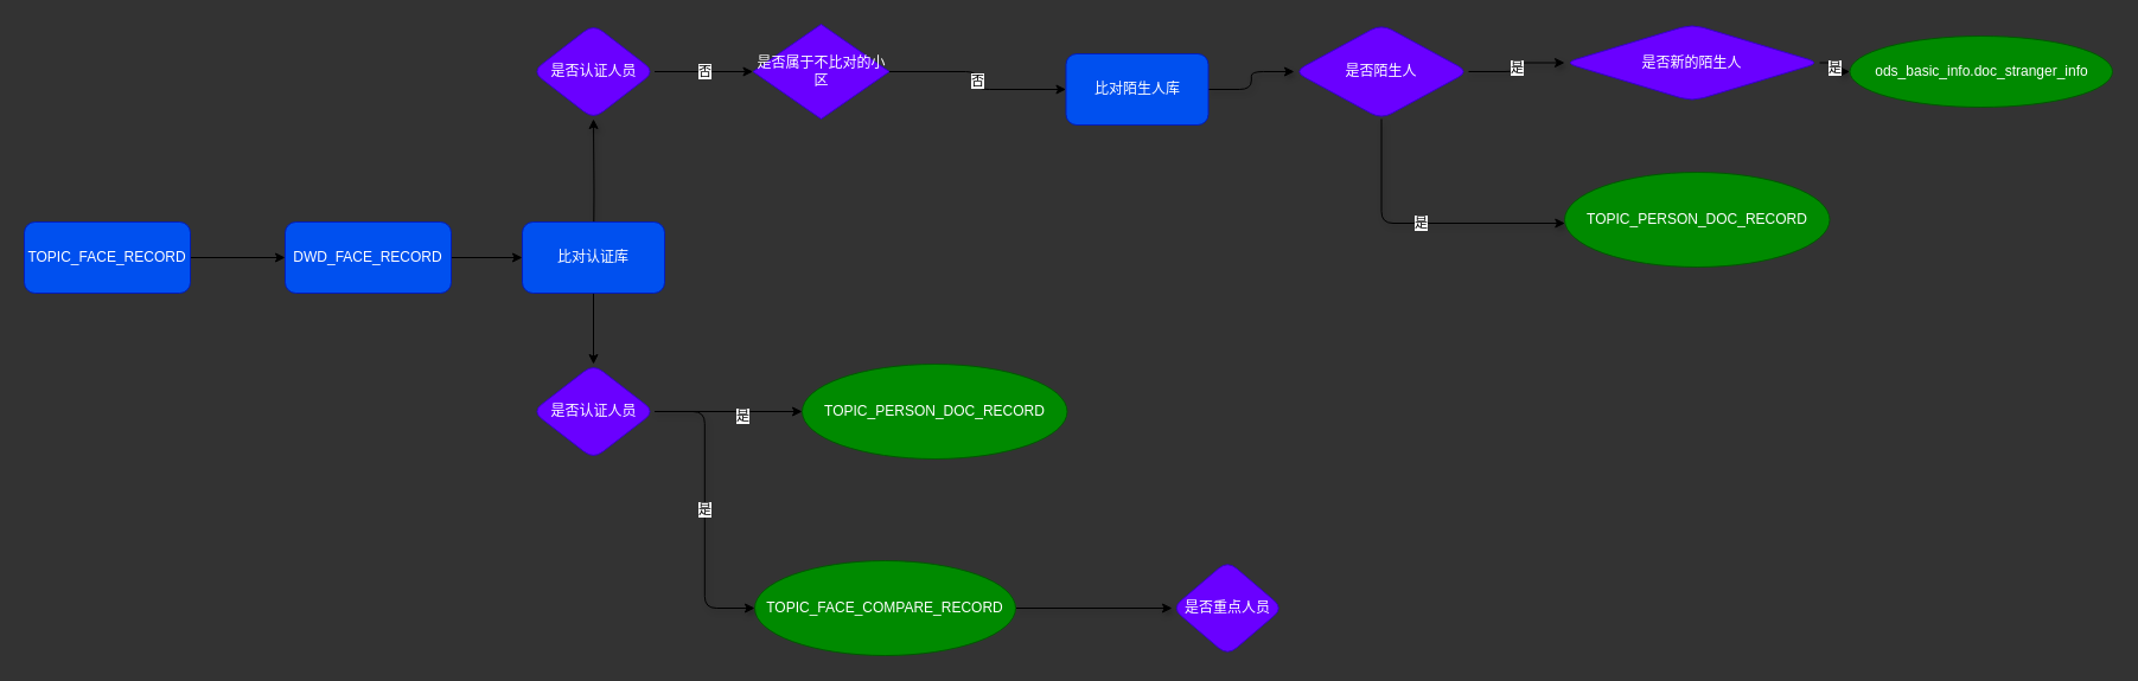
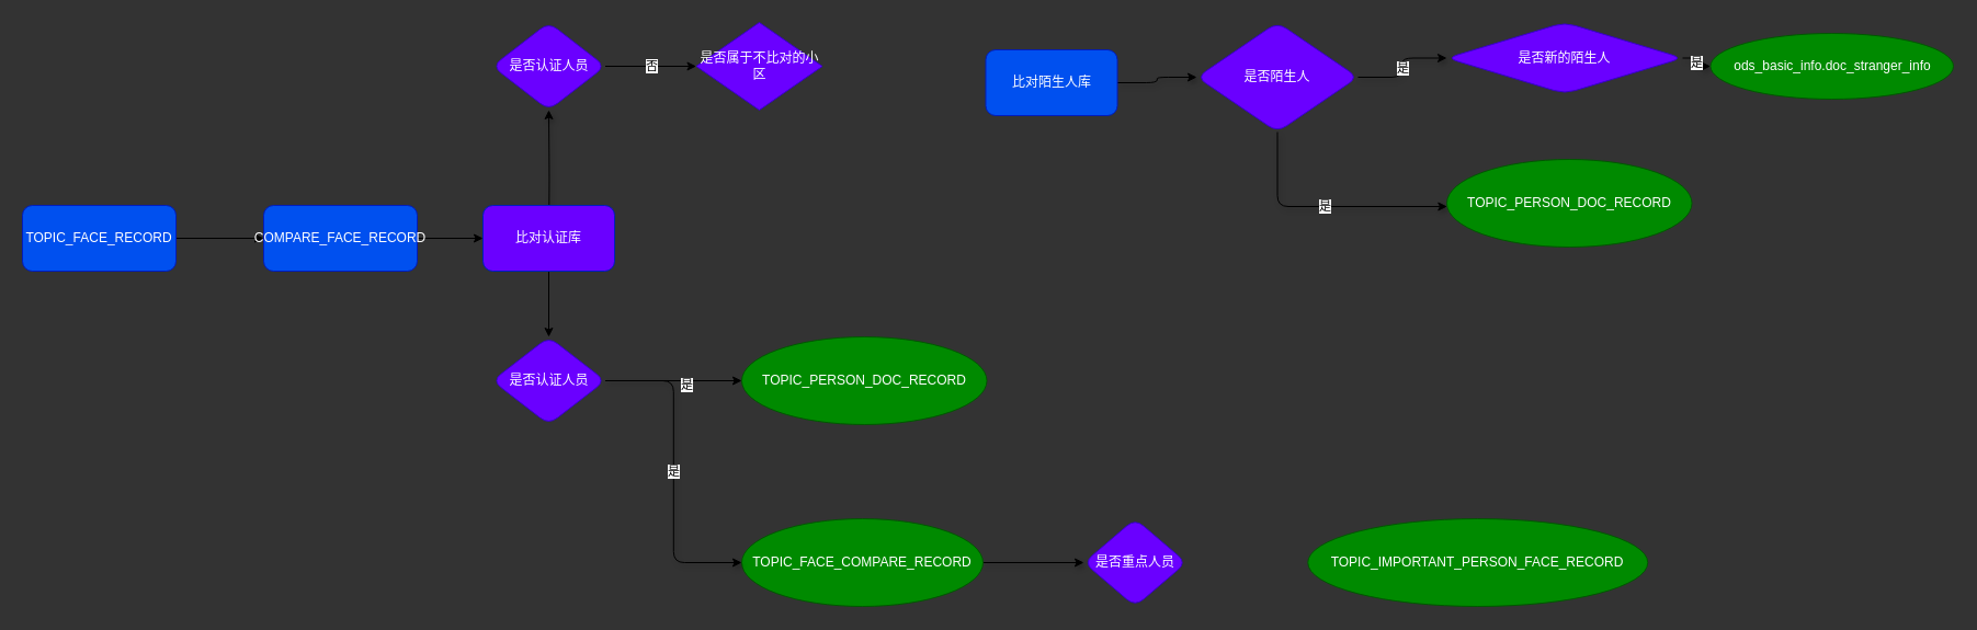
- <mxCell id="30" value="是否陌生人" style="rhombus;whiteSpace=wrap;html=1;fillColor=#6a00ff;strokeColor=#3700CC;fontColor=#ffffff;rounded=1;" vertex="1" parent="1"><mxGeometry x="1091" y="20" width="147" height="80" as="geometry" /></mxCell>
+ <mxCell id="30" value="是否陌生人" style="rhombus;whiteSpace=wrap;html=1;fillColor=#6a00ff;strokeColor=#3700CC;fontColor=#ffffff;rounded=1;" vertex="1" parent="1"><mxGeometry x="1091" y="20" width="147" height="100" as="geometry" /></mxCell>
- <mxCell id="10" value="否" style="edgeStyle=orthogonalEdgeStyle;html=1;exitX=1;exitY=0.5;exitDx=0;exitDy=0;entryX=0;entryY=0.5;entryDx=0;entryDy=0;" edge="1" parent="1" source="11" target="15"><mxGeometry relative="1" as="geometry" /></mxCell>
- <mxCell id="20" value="DWD_FACE_RECORD" style="whiteSpace=wrap;html=1;rounded=1;fillColor=#0050ef;fontColor=#ffffff;strokeColor=#001DBC;" vertex="1" parent="1"><mxGeometry x="240" y="187" width="140" height="60" as="geometry" /></mxCell>
+ <mxCell id="20" value="COMPARE_FACE_RECORD" style="whiteSpace=wrap;html=1;rounded=1;fillColor=#0050ef;fontColor=#ffffff;strokeColor=#001DBC;" vertex="1" parent="1"><mxGeometry x="240" y="187" width="140" height="60" as="geometry" /></mxCell>
- <mxCell id="6" value="比对认证库" style="whiteSpace=wrap;html=1;rounded=1;fillColor=#0050ef;fontColor=#ffffff;strokeColor=#001DBC;" parent="1" vertex="1"><mxGeometry x="440" y="187" width="120" height="60" as="geometry" /></mxCell>
+ <mxCell id="6" value="比对认证库" style="whiteSpace=wrap;html=1;rounded=1;fillColor=#6a00ff;fontColor=#ffffff;strokeColor=#001DBC;" parent="1" vertex="1"><mxGeometry x="440" y="187" width="120" height="60" as="geometry" /></mxCell>
- <mxCell id="18" value="&lt;span&gt;TOPIC_FACE_COMPARE_RECORD&lt;/span&gt;" style="ellipse;whiteSpace=wrap;html=1;fillColor=#008a00;fontColor=#ffffff;strokeColor=#005700;" vertex="1" parent="1"><mxGeometry x="636" y="473" width="220" height="80" as="geometry" /></mxCell>
+ <mxCell id="18" value="&lt;span&gt;TOPIC_FACE_COMPARE_RECORD&lt;/span&gt;" style="ellipse;whiteSpace=wrap;html=1;fillColor=#008a00;fontColor=#ffffff;strokeColor=#005700;" vertex="1" parent="1"><mxGeometry x="676" y="473" width="220" height="80" as="geometry" /></mxCell>
+ <mxCell id="19" value="&lt;span&gt;TOPIC_IMPORTANT_PERSON_FACE_RECORD&lt;/span&gt;" style="ellipse;whiteSpace=wrap;html=1;fillColor=#008a00;fontColor=#ffffff;strokeColor=#005700;" vertex="1" parent="1"><mxGeometry x="1192.25" y="473" width="310" height="80" as="geometry" /></mxCell>
